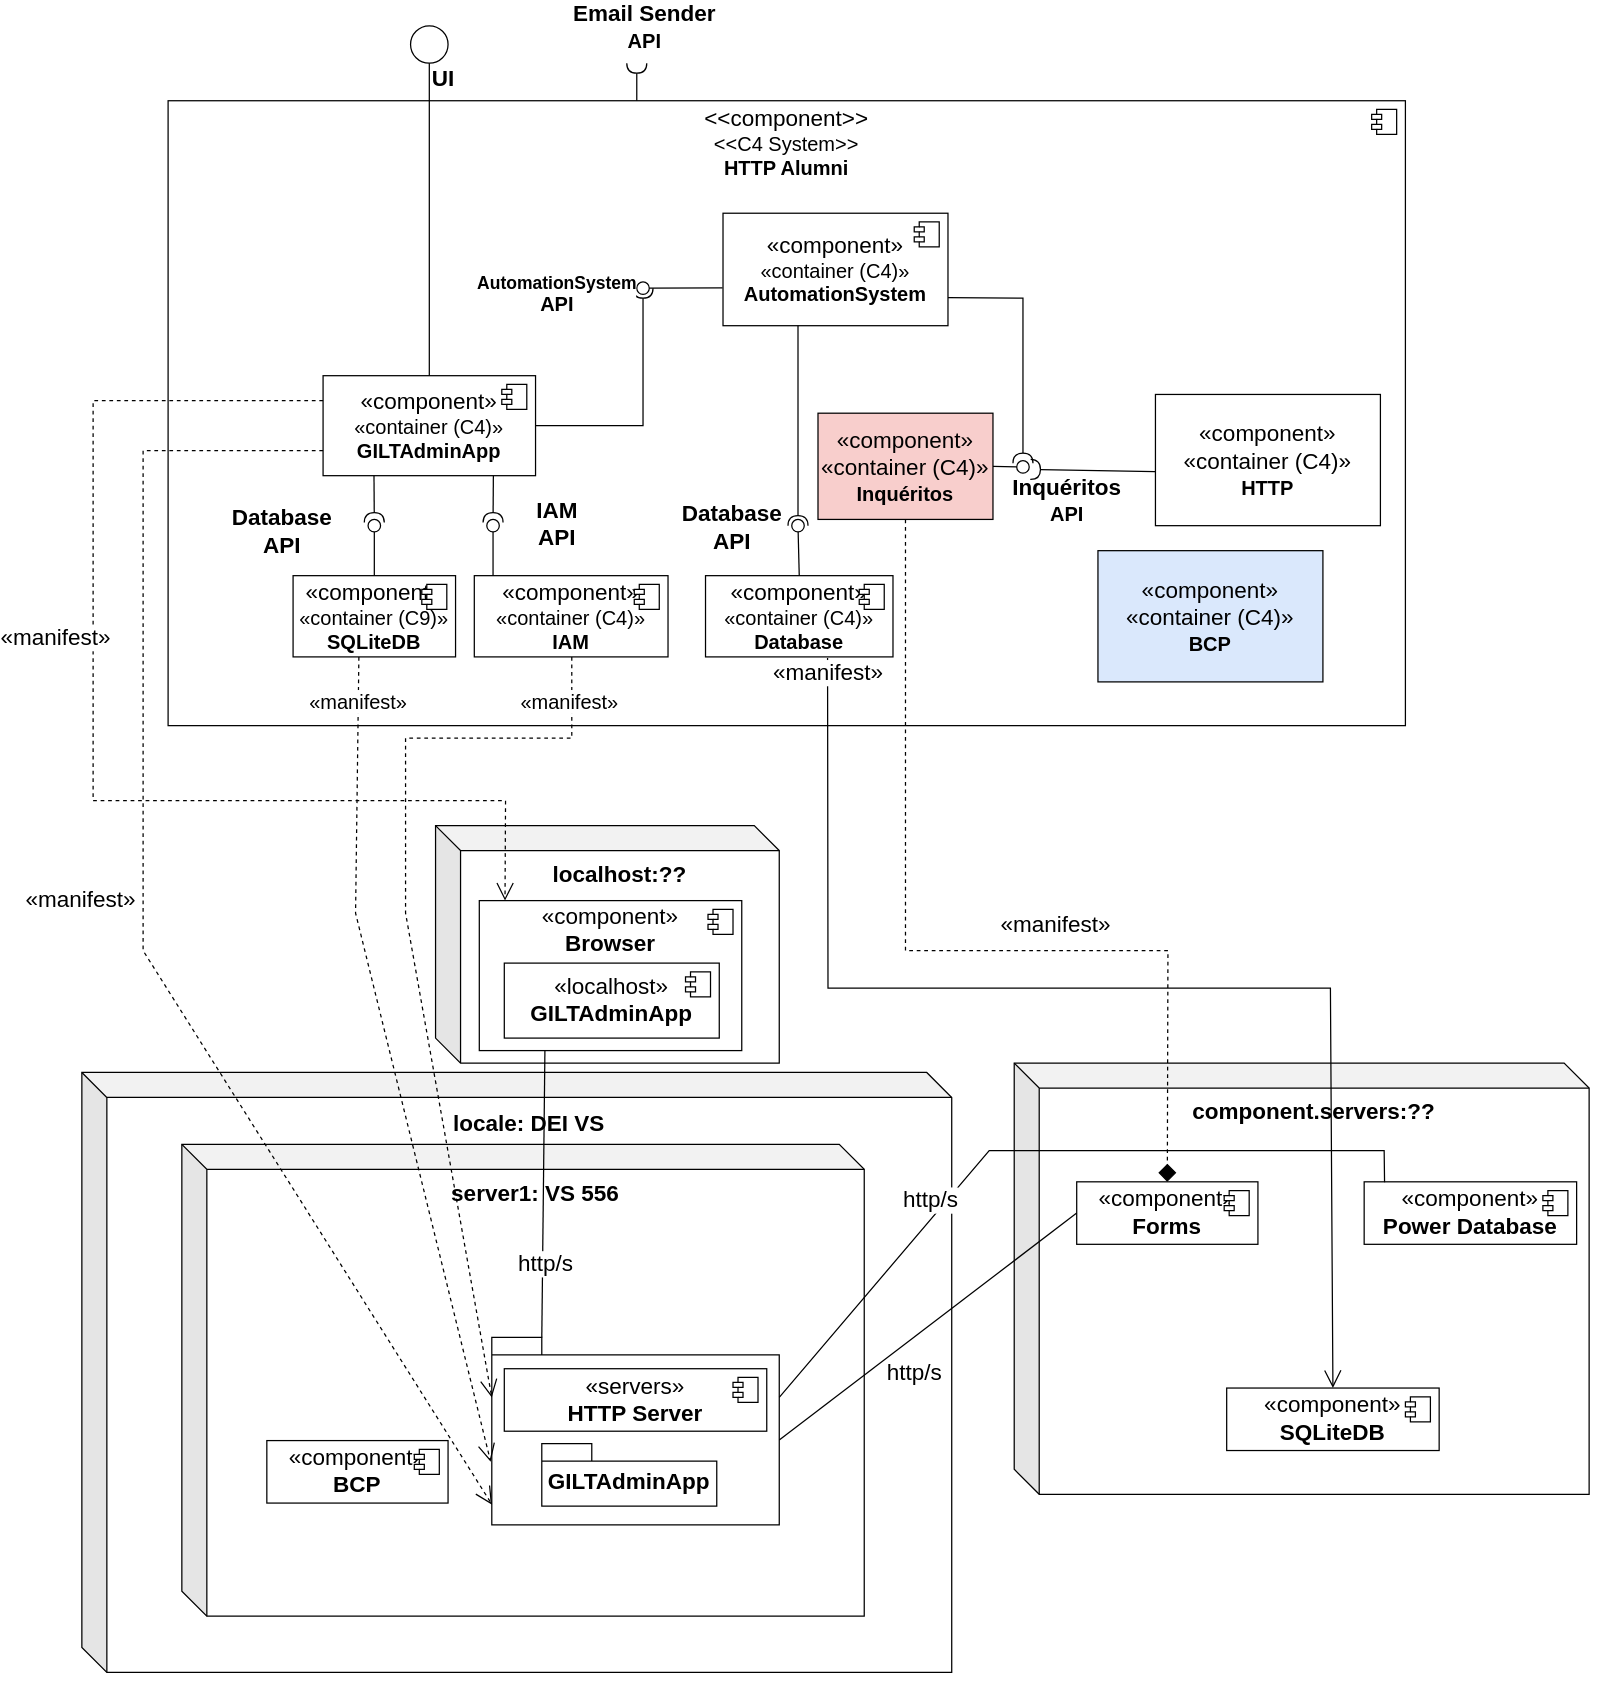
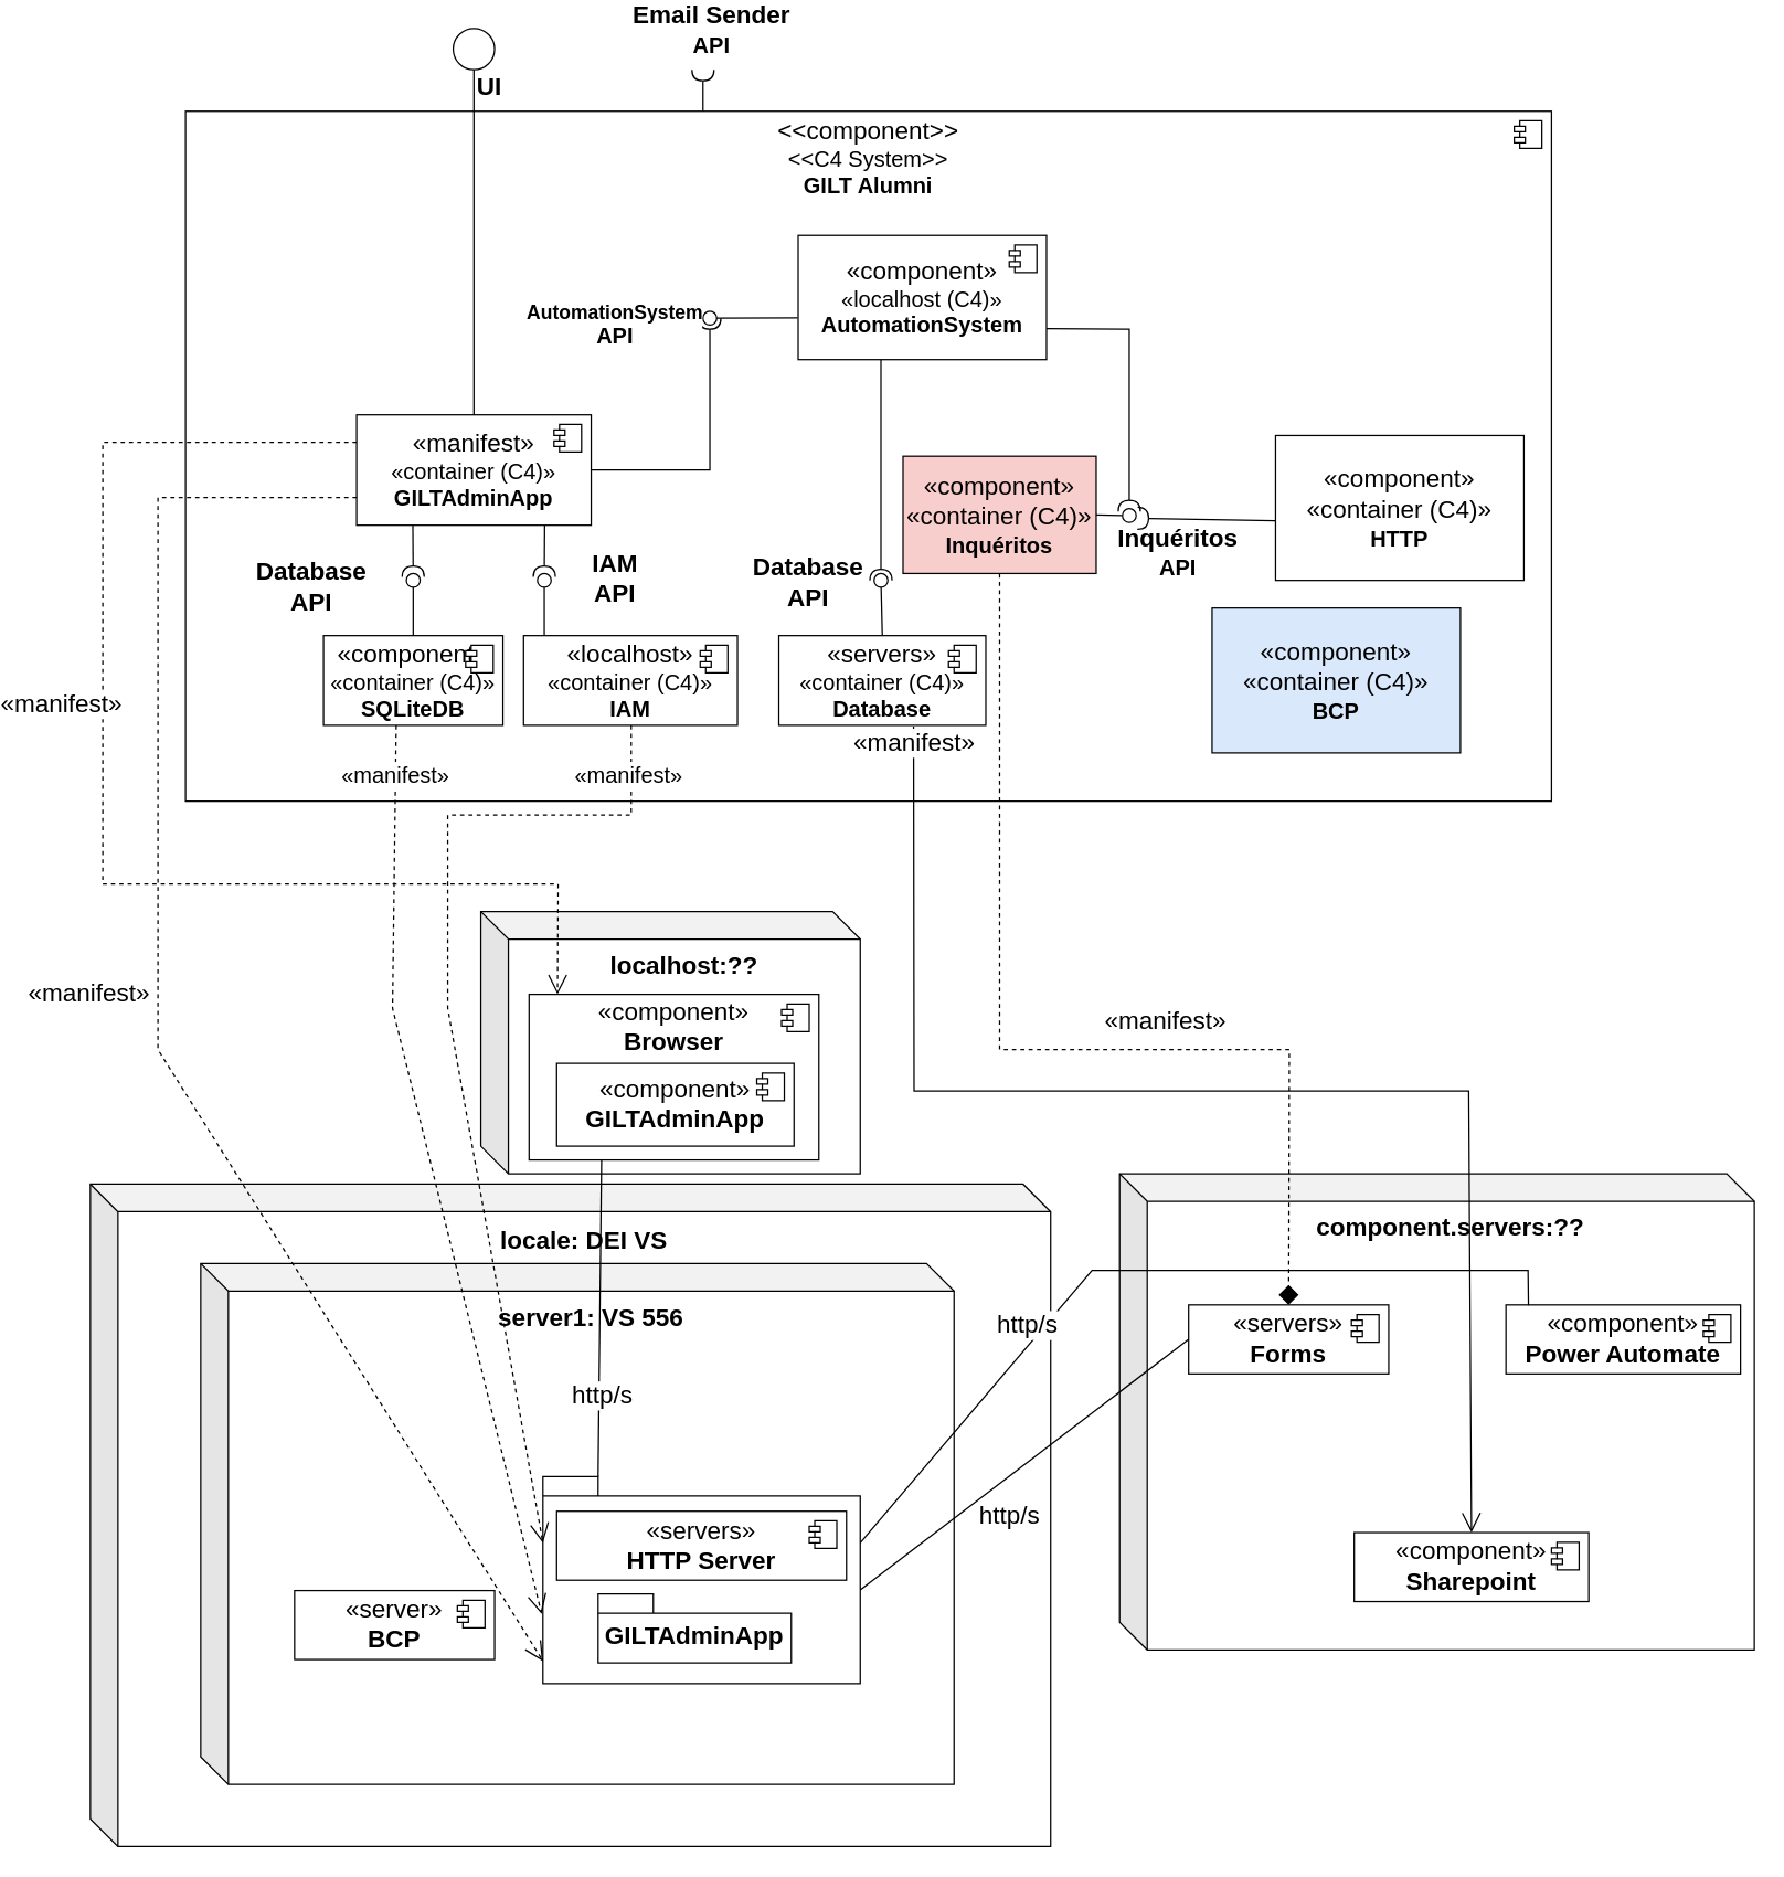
- <mxCell id="5" value="&lt;font style=&quot;font-size: 18px;&quot;&gt;«component»&lt;/font&gt;&lt;div&gt;&lt;font size=&quot;3&quot;&gt;«container (C4)»&lt;br&gt;&lt;b&gt;AutomationSystem&lt;/b&gt;&lt;/font&gt;&lt;/div&gt;" style="html=1;dropTarget=0;whiteSpace=wrap;" parent="1" vertex="1"><mxGeometry x="533" y="170" width="180" height="90" as="geometry" /></mxCell>
+ <mxCell id="5" value="&lt;font style=&quot;font-size: 18px;&quot;&gt;«component»&lt;/font&gt;&lt;div&gt;&lt;font size=&quot;3&quot;&gt;«localhost (C4)»&lt;br&gt;&lt;b&gt;AutomationSystem&lt;/b&gt;&lt;/font&gt;&lt;/div&gt;" style="html=1;dropTarget=0;whiteSpace=wrap;" parent="1" vertex="1"><mxGeometry x="533" y="170" width="180" height="90" as="geometry" /></mxCell>
- <mxCell id="2" value="&lt;font style=&quot;font-size: 18px;&quot;&gt;&amp;lt;&amp;lt;component&amp;gt;&amp;gt;&lt;/font&gt;&lt;div&gt;&lt;font size=&quot;3&quot;&gt;&amp;lt;&amp;lt;C4 System&amp;gt;&amp;gt;&lt;br&gt;&lt;b&gt;HTTP Alumni&lt;/b&gt;&lt;/font&gt;&lt;/div&gt;&lt;div&gt;&lt;b&gt;&lt;br&gt;&lt;/b&gt;&lt;/div&gt;&lt;div&gt;&lt;b&gt;&lt;br&gt;&lt;/b&gt;&lt;/div&gt;&lt;div&gt;&lt;b&gt;&lt;br&gt;&lt;/b&gt;&lt;/div&gt;&lt;div&gt;&lt;b&gt;&lt;br&gt;&lt;/b&gt;&lt;/div&gt;&lt;div&gt;&lt;b&gt;&lt;br&gt;&lt;/b&gt;&lt;/div&gt;&lt;div&gt;&lt;b&gt;&lt;br&gt;&lt;/b&gt;&lt;/div&gt;&lt;div&gt;&lt;b&gt;&lt;br&gt;&lt;/b&gt;&lt;/div&gt;&lt;div&gt;&lt;b&gt;&lt;br&gt;&lt;/b&gt;&lt;/div&gt;&lt;div&gt;&lt;b&gt;&lt;br&gt;&lt;/b&gt;&lt;/div&gt;&lt;div&gt;&lt;b&gt;&lt;br&gt;&lt;/b&gt;&lt;/div&gt;&lt;div&gt;&lt;b&gt;&lt;br&gt;&lt;/b&gt;&lt;/div&gt;&lt;div&gt;&lt;b&gt;&lt;br&gt;&lt;/b&gt;&lt;/div&gt;&lt;div&gt;&lt;b&gt;&lt;br&gt;&lt;/b&gt;&lt;/div&gt;&lt;div&gt;&lt;b&gt;&lt;br&gt;&lt;/b&gt;&lt;/div&gt;&lt;div&gt;&lt;b&gt;&lt;br&gt;&lt;/b&gt;&lt;/div&gt;&lt;div&gt;&lt;b&gt;&lt;br&gt;&lt;/b&gt;&lt;/div&gt;&lt;div&gt;&lt;b&gt;&lt;br&gt;&lt;/b&gt;&lt;/div&gt;&lt;div&gt;&lt;b&gt;&lt;br&gt;&lt;/b&gt;&lt;/div&gt;&lt;div&gt;&lt;b&gt;&lt;br&gt;&lt;/b&gt;&lt;/div&gt;&lt;div&gt;&lt;b&gt;&lt;br&gt;&lt;/b&gt;&lt;/div&gt;&lt;div&gt;&lt;b&gt;&lt;br&gt;&lt;/b&gt;&lt;/div&gt;&lt;div&gt;&lt;b&gt;&lt;br&gt;&lt;/b&gt;&lt;/div&gt;&lt;div&gt;&lt;b&gt;&lt;br&gt;&lt;/b&gt;&lt;/div&gt;&lt;div&gt;&lt;b&gt;&lt;br&gt;&lt;/b&gt;&lt;/div&gt;&lt;div&gt;&lt;b&gt;&lt;br&gt;&lt;/b&gt;&lt;/div&gt;&lt;div&gt;&lt;b&gt;&lt;br&gt;&lt;/b&gt;&lt;/div&gt;&lt;div&gt;&lt;b&gt;&lt;br&gt;&lt;/b&gt;&lt;/div&gt;&lt;div&gt;&lt;b&gt;&lt;br&gt;&lt;/b&gt;&lt;/div&gt;&lt;div&gt;&lt;b&gt;&lt;br&gt;&lt;/b&gt;&lt;/div&gt;&lt;div&gt;&lt;br&gt;&lt;/div&gt;" style="html=1;dropTarget=0;whiteSpace=wrap;" parent="1" vertex="1"><mxGeometry x="89" y="80" width="990" height="500" as="geometry" /></mxCell>
+ <mxCell id="2" value="&lt;font style=&quot;font-size: 18px;&quot;&gt;&amp;lt;&amp;lt;component&amp;gt;&amp;gt;&lt;/font&gt;&lt;div&gt;&lt;font size=&quot;3&quot;&gt;&amp;lt;&amp;lt;C4 System&amp;gt;&amp;gt;&lt;br&gt;&lt;b&gt;GILT Alumni&lt;/b&gt;&lt;/font&gt;&lt;/div&gt;&lt;div&gt;&lt;b&gt;&lt;br&gt;&lt;/b&gt;&lt;/div&gt;&lt;div&gt;&lt;b&gt;&lt;br&gt;&lt;/b&gt;&lt;/div&gt;&lt;div&gt;&lt;b&gt;&lt;br&gt;&lt;/b&gt;&lt;/div&gt;&lt;div&gt;&lt;b&gt;&lt;br&gt;&lt;/b&gt;&lt;/div&gt;&lt;div&gt;&lt;b&gt;&lt;br&gt;&lt;/b&gt;&lt;/div&gt;&lt;div&gt;&lt;b&gt;&lt;br&gt;&lt;/b&gt;&lt;/div&gt;&lt;div&gt;&lt;b&gt;&lt;br&gt;&lt;/b&gt;&lt;/div&gt;&lt;div&gt;&lt;b&gt;&lt;br&gt;&lt;/b&gt;&lt;/div&gt;&lt;div&gt;&lt;b&gt;&lt;br&gt;&lt;/b&gt;&lt;/div&gt;&lt;div&gt;&lt;b&gt;&lt;br&gt;&lt;/b&gt;&lt;/div&gt;&lt;div&gt;&lt;b&gt;&lt;br&gt;&lt;/b&gt;&lt;/div&gt;&lt;div&gt;&lt;b&gt;&lt;br&gt;&lt;/b&gt;&lt;/div&gt;&lt;div&gt;&lt;b&gt;&lt;br&gt;&lt;/b&gt;&lt;/div&gt;&lt;div&gt;&lt;b&gt;&lt;br&gt;&lt;/b&gt;&lt;/div&gt;&lt;div&gt;&lt;b&gt;&lt;br&gt;&lt;/b&gt;&lt;/div&gt;&lt;div&gt;&lt;b&gt;&lt;br&gt;&lt;/b&gt;&lt;/div&gt;&lt;div&gt;&lt;b&gt;&lt;br&gt;&lt;/b&gt;&lt;/div&gt;&lt;div&gt;&lt;b&gt;&lt;br&gt;&lt;/b&gt;&lt;/div&gt;&lt;div&gt;&lt;b&gt;&lt;br&gt;&lt;/b&gt;&lt;/div&gt;&lt;div&gt;&lt;b&gt;&lt;br&gt;&lt;/b&gt;&lt;/div&gt;&lt;div&gt;&lt;b&gt;&lt;br&gt;&lt;/b&gt;&lt;/div&gt;&lt;div&gt;&lt;b&gt;&lt;br&gt;&lt;/b&gt;&lt;/div&gt;&lt;div&gt;&lt;b&gt;&lt;br&gt;&lt;/b&gt;&lt;/div&gt;&lt;div&gt;&lt;b&gt;&lt;br&gt;&lt;/b&gt;&lt;/div&gt;&lt;div&gt;&lt;b&gt;&lt;br&gt;&lt;/b&gt;&lt;/div&gt;&lt;div&gt;&lt;b&gt;&lt;br&gt;&lt;/b&gt;&lt;/div&gt;&lt;div&gt;&lt;b&gt;&lt;br&gt;&lt;/b&gt;&lt;/div&gt;&lt;div&gt;&lt;b&gt;&lt;br&gt;&lt;/b&gt;&lt;/div&gt;&lt;div&gt;&lt;b&gt;&lt;br&gt;&lt;/b&gt;&lt;/div&gt;&lt;div&gt;&lt;br&gt;&lt;/div&gt;" style="html=1;dropTarget=0;whiteSpace=wrap;" parent="1" vertex="1"><mxGeometry x="89" y="80" width="990" height="500" as="geometry" /></mxCell>
- <mxCell id="20" value="&lt;font style=&quot;font-size: 18px;&quot;&gt;«component»&lt;/font&gt;&lt;div&gt;&lt;font size=&quot;3&quot;&gt;«container (C4)»&lt;br&gt;&lt;b&gt;GILTAdminApp&lt;/b&gt;&lt;/font&gt;&lt;/div&gt;" style="html=1;dropTarget=0;whiteSpace=wrap;" parent="1" vertex="1"><mxGeometry x="213" y="300" width="170" height="80" as="geometry" /></mxCell>
+ <mxCell id="20" value="&lt;font style=&quot;font-size: 18px;&quot;&gt;«manifest»&lt;/font&gt;&lt;div&gt;&lt;font size=&quot;3&quot;&gt;«container (C4)»&lt;br&gt;&lt;b&gt;GILTAdminApp&lt;/b&gt;&lt;/font&gt;&lt;/div&gt;" style="html=1;dropTarget=0;whiteSpace=wrap;" parent="1" vertex="1"><mxGeometry x="213" y="300" width="170" height="80" as="geometry" /></mxCell>
- <mxCell id="22" value="&lt;font style=&quot;font-size: 18px;&quot;&gt;«component»&lt;/font&gt;&lt;div&gt;&lt;font size=&quot;3&quot;&gt;«container (C9)»&lt;br&gt;&lt;b&gt;SQLiteDB&lt;/b&gt;&lt;/font&gt;&lt;/div&gt;" style="html=1;dropTarget=0;whiteSpace=wrap;" parent="1" vertex="1"><mxGeometry x="189" y="460" width="130" height="65" as="geometry" /></mxCell>
+ <mxCell id="22" value="&lt;font style=&quot;font-size: 18px;&quot;&gt;«component»&lt;/font&gt;&lt;div&gt;&lt;font size=&quot;3&quot;&gt;«container (C4)»&lt;br&gt;&lt;b&gt;SQLiteDB&lt;/b&gt;&lt;/font&gt;&lt;/div&gt;" style="html=1;dropTarget=0;whiteSpace=wrap;" parent="1" vertex="1"><mxGeometry x="189" y="460" width="130" height="65" as="geometry" /></mxCell>
- <mxCell id="61" value="&lt;font style=&quot;font-size: 18px;&quot;&gt;«component»&lt;/font&gt;&lt;div&gt;&lt;font size=&quot;3&quot;&gt;«container (C4)»&lt;br&gt;&lt;b&gt;IAM&lt;/b&gt;&lt;/font&gt;&lt;/div&gt;" style="html=1;dropTarget=0;whiteSpace=wrap;" vertex="1" parent="1"><mxGeometry x="334" y="460" width="155" height="65" as="geometry" /></mxCell>
+ <mxCell id="61" value="&lt;font style=&quot;font-size: 18px;&quot;&gt;«localhost»&lt;/font&gt;&lt;div&gt;&lt;font size=&quot;3&quot;&gt;«container (C4)»&lt;br&gt;&lt;b&gt;IAM&lt;/b&gt;&lt;/font&gt;&lt;/div&gt;" style="html=1;dropTarget=0;whiteSpace=wrap;" vertex="1" parent="1"><mxGeometry x="334" y="460" width="155" height="65" as="geometry" /></mxCell>
- <mxCell id="15" value="&lt;font style=&quot;font-size: 18px;&quot;&gt;«component»&lt;/font&gt;&lt;div&gt;&lt;font size=&quot;3&quot;&gt;«container (C4)»&lt;br&gt;&lt;b&gt;Database&lt;/b&gt;&lt;/font&gt;&lt;/div&gt;" style="html=1;dropTarget=0;whiteSpace=wrap;" parent="1" vertex="1"><mxGeometry x="519" y="460" width="150" height="65" as="geometry" /></mxCell>
+ <mxCell id="15" value="&lt;font style=&quot;font-size: 18px;&quot;&gt;«servers»&lt;/font&gt;&lt;div&gt;&lt;font size=&quot;3&quot;&gt;«container (C4)»&lt;br&gt;&lt;b&gt;Database&lt;/b&gt;&lt;/font&gt;&lt;/div&gt;" style="html=1;dropTarget=0;whiteSpace=wrap;" parent="1" vertex="1"><mxGeometry x="519" y="460" width="150" height="65" as="geometry" /></mxCell>
- <mxCell id="31" value="&lt;font style=&quot;font-size: 18px;&quot;&gt;«localhost»&lt;br&gt;&lt;b&gt;GILTAdminApp&lt;/b&gt;&lt;/font&gt;" style="html=1;dropTarget=0;whiteSpace=wrap;" parent="1" vertex="1"><mxGeometry x="358" y="770" width="172" height="60" as="geometry" /></mxCell>
+ <mxCell id="31" value="&lt;font style=&quot;font-size: 18px;&quot;&gt;«component»&lt;br&gt;&lt;b&gt;GILTAdminApp&lt;/b&gt;&lt;/font&gt;" style="html=1;dropTarget=0;whiteSpace=wrap;" parent="1" vertex="1"><mxGeometry x="358" y="770" width="172" height="60" as="geometry" /></mxCell>
- <mxCell id="47" value="&lt;font style=&quot;font-size: 18px;&quot;&gt;«component»&lt;br&gt;&lt;b&gt;Forms&lt;/b&gt;&lt;/font&gt;" style="html=1;dropTarget=0;whiteSpace=wrap;" vertex="1" parent="1"><mxGeometry x="816" y="945" width="145" height="50" as="geometry" /></mxCell>
+ <mxCell id="47" value="&lt;font style=&quot;font-size: 18px;&quot;&gt;«servers»&lt;br&gt;&lt;b&gt;Forms&lt;/b&gt;&lt;/font&gt;" style="html=1;dropTarget=0;whiteSpace=wrap;" vertex="1" parent="1"><mxGeometry x="816" y="945" width="145" height="50" as="geometry" /></mxCell>
- <mxCell id="51" value="&lt;font style=&quot;font-size: 18px;&quot;&gt;«component»&lt;br&gt;&lt;b&gt;Power Database&lt;/b&gt;&lt;/font&gt;" style="html=1;dropTarget=0;whiteSpace=wrap;" vertex="1" parent="1"><mxGeometry x="1046" y="945" width="170" height="50" as="geometry" /></mxCell>
+ <mxCell id="51" value="&lt;font style=&quot;font-size: 18px;&quot;&gt;«component»&lt;br&gt;&lt;b&gt;Power Automate&lt;/b&gt;&lt;/font&gt;" style="html=1;dropTarget=0;whiteSpace=wrap;" vertex="1" parent="1"><mxGeometry x="1046" y="945" width="170" height="50" as="geometry" /></mxCell>
- <mxCell id="49" value="&lt;font style=&quot;font-size: 18px;&quot;&gt;«component»&lt;br&gt;&lt;b&gt;SQLiteDB&lt;/b&gt;&lt;/font&gt;" style="html=1;dropTarget=0;whiteSpace=wrap;" vertex="1" parent="1"><mxGeometry x="936" y="1110" width="170" height="50" as="geometry" /></mxCell>
+ <mxCell id="49" value="&lt;font style=&quot;font-size: 18px;&quot;&gt;«component»&lt;br&gt;&lt;b&gt;Sharepoint&lt;/b&gt;&lt;/font&gt;" style="html=1;dropTarget=0;whiteSpace=wrap;" vertex="1" parent="1"><mxGeometry x="936" y="1110" width="170" height="50" as="geometry" /></mxCell>
- <mxCell id="40" value="&lt;font style=&quot;font-size: 18px;&quot;&gt;«component»&lt;br&gt;&lt;b&gt;BCP&lt;/b&gt;&lt;/font&gt;" style="html=1;dropTarget=0;whiteSpace=wrap;" parent="1" vertex="1"><mxGeometry x="168" y="1152.04" width="145" height="50" as="geometry" /></mxCell>
+ <mxCell id="40" value="&lt;font style=&quot;font-size: 18px;&quot;&gt;«server»&lt;br&gt;&lt;b&gt;BCP&lt;/b&gt;&lt;/font&gt;" style="html=1;dropTarget=0;whiteSpace=wrap;" parent="1" vertex="1"><mxGeometry x="168" y="1152.04" width="145" height="50" as="geometry" /></mxCell>
